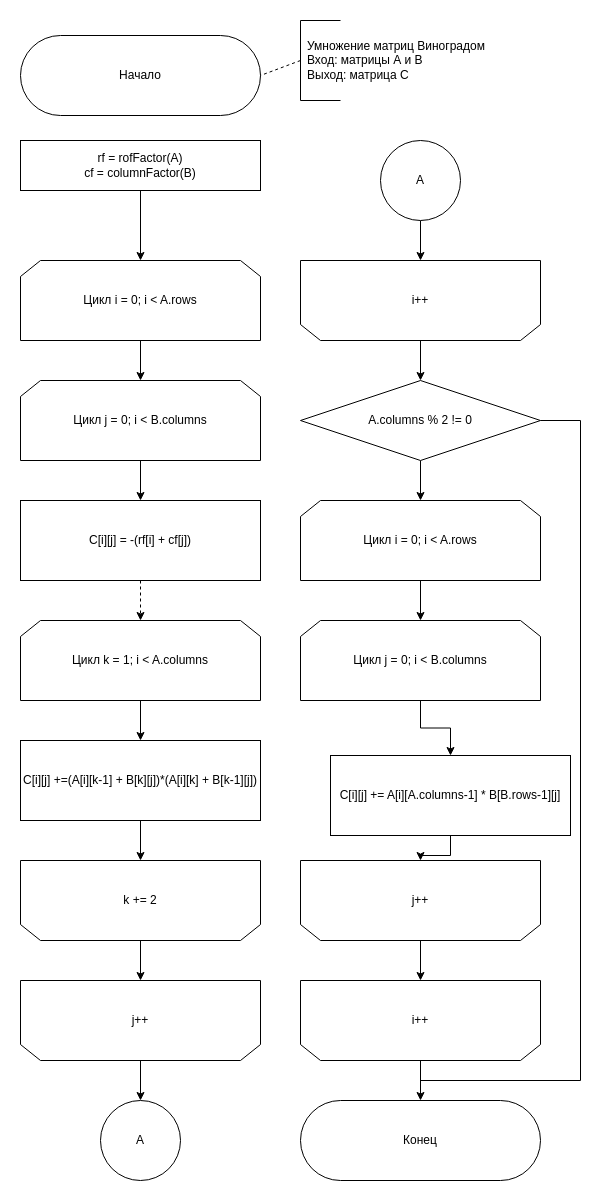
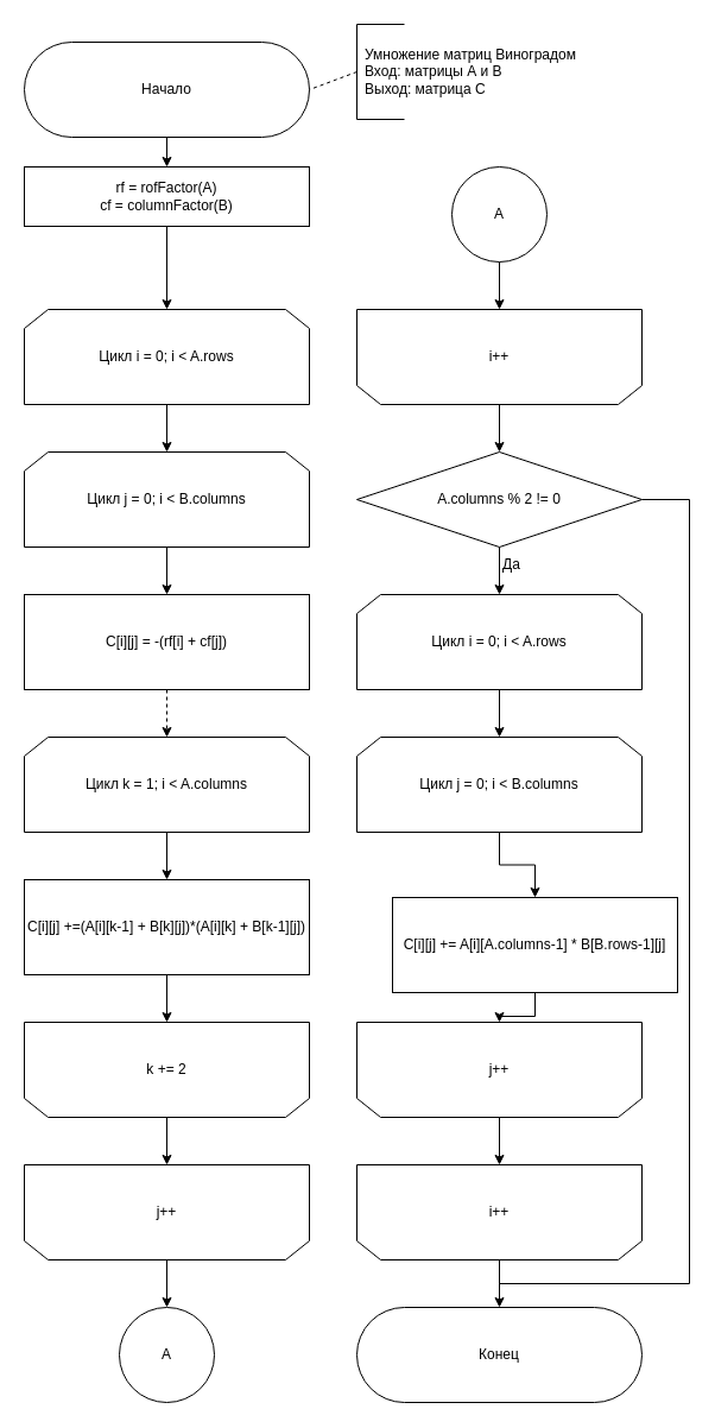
+ <mxCell id="2" style="edgeStyle=orthogonalEdgeStyle;rounded=0;orthogonalLoop=1;jettySize=auto;html=1;exitX=0.5;exitY=1;exitDx=0;exitDy=0;entryX=0.5;entryY=0;entryDx=0;entryDy=0;endArrow=classic;endFill=1;" parent="1" source="3" target="24" edge="1"><mxGeometry relative="1" as="geometry" /></mxCell>
+ <mxCell id="38" value="Да" style="text;html=1;align=center;verticalAlign=middle;resizable=0;points=[];autosize=1;strokeColor=none;fillColor=none;" parent="1" vertex="1"><mxGeometry x="410" y="460" width="40" height="30" as="geometry" /></mxCell>
